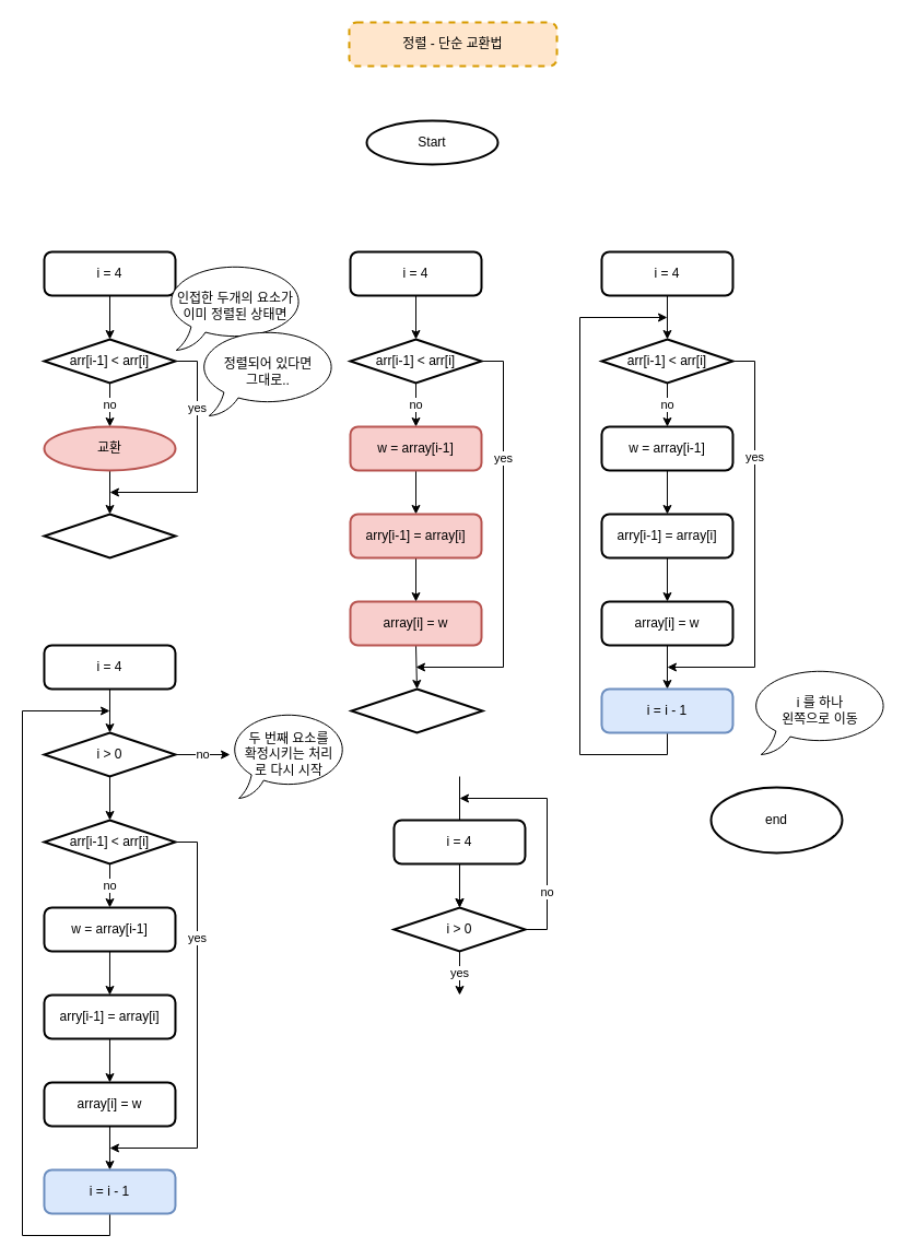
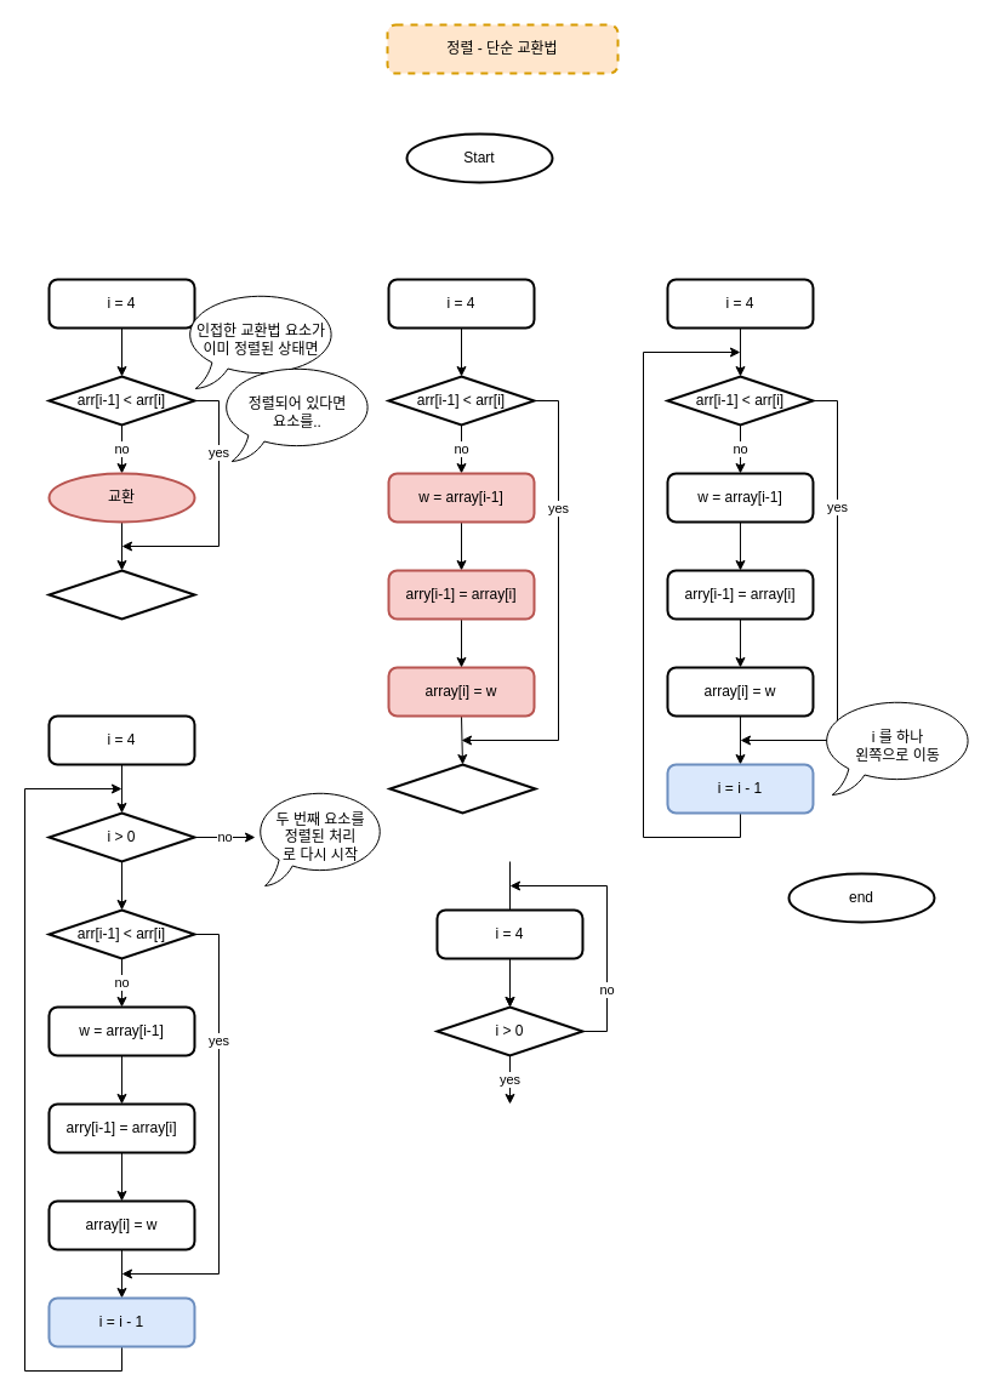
- <mxCell id="14" value="인접한 두개의 요소가&lt;br&gt;이미 정렬된 상태면" style="whiteSpace=wrap;html=1;shape=mxgraph.basic.oval_callout;gradientColor=none;" vertex="1" parent="1"><mxGeometry x="150" y="240" width="130" height="80" as="geometry" /></mxCell>
+ <mxCell id="14" value="인접한 교환법 요소가&lt;br&gt;이미 정렬된 상태면" style="whiteSpace=wrap;html=1;shape=mxgraph.basic.oval_callout;gradientColor=none;" vertex="1" parent="1"><mxGeometry x="150" y="240" width="130" height="80" as="geometry" /></mxCell>
- <mxCell id="15" value="정렬되어 있다면&lt;br&gt;그대로.." style="whiteSpace=wrap;html=1;shape=mxgraph.basic.oval_callout;gradientColor=none;" vertex="1" parent="1"><mxGeometry x="180" y="300" width="130" height="80" as="geometry" /></mxCell>
+ <mxCell id="15" value="정렬되어 있다면&lt;br&gt;요소를.." style="whiteSpace=wrap;html=1;shape=mxgraph.basic.oval_callout;gradientColor=none;" vertex="1" parent="1"><mxGeometry x="180" y="300" width="130" height="80" as="geometry" /></mxCell>
- <mxCell id="43" value="i 를 하나 &lt;br&gt;왼쪽으로 이동" style="whiteSpace=wrap;html=1;shape=mxgraph.basic.oval_callout;gradientColor=none;" vertex="1" parent="1"><mxGeometry x="684.97" y="610" width="130" height="80" as="geometry" /></mxCell>
+ <mxCell id="43" value="i 를 하나 &lt;br&gt;왼쪽으로 이동" style="whiteSpace=wrap;html=1;shape=mxgraph.basic.oval_callout;gradientColor=none;" vertex="1" parent="1"><mxGeometry x="674.97" y="575" width="130" height="80" as="geometry" /></mxCell>
- <mxCell id="61" value="두 번째 요소를&lt;br&gt;확정시키는 처리&lt;br&gt;로 다시 시작" style="whiteSpace=wrap;html=1;shape=mxgraph.basic.oval_callout;gradientColor=none;" vertex="1" parent="1"><mxGeometry x="209" y="650" width="110" height="80" as="geometry" /></mxCell>
+ <mxCell id="61" value="두 번째 요소를&lt;br&gt;정렬된 처리&lt;br&gt;로 다시 시작" style="whiteSpace=wrap;html=1;shape=mxgraph.basic.oval_callout;gradientColor=none;" vertex="1" parent="1"><mxGeometry x="209" y="650" width="110" height="80" as="geometry" /></mxCell>
- <mxCell id="4" value="end" style="strokeWidth=2;html=1;shape=mxgraph.flowchart.start_2;whiteSpace=wrap;" vertex="1" parent="1"><mxGeometry x="650" y="720" width="120" height="60" as="geometry" /></mxCell>
+ <mxCell id="4" value="end" style="strokeWidth=2;html=1;shape=mxgraph.flowchart.start_2;whiteSpace=wrap;" vertex="1" parent="1"><mxGeometry x="650" y="720" width="120" height="40" as="geometry" /></mxCell>
